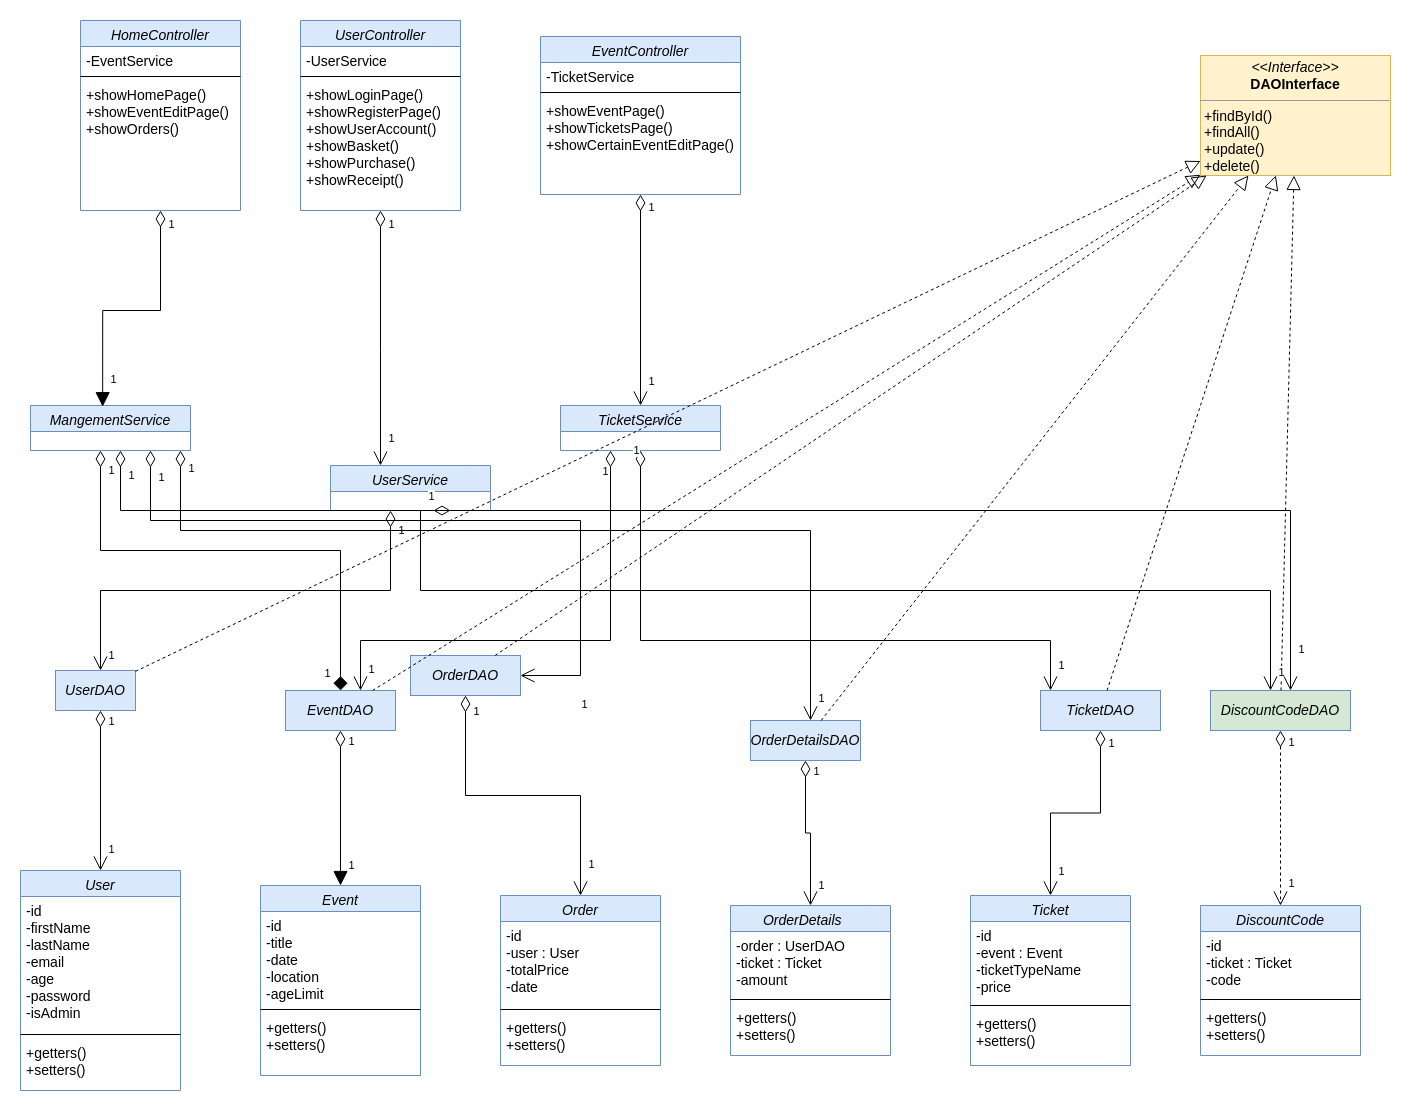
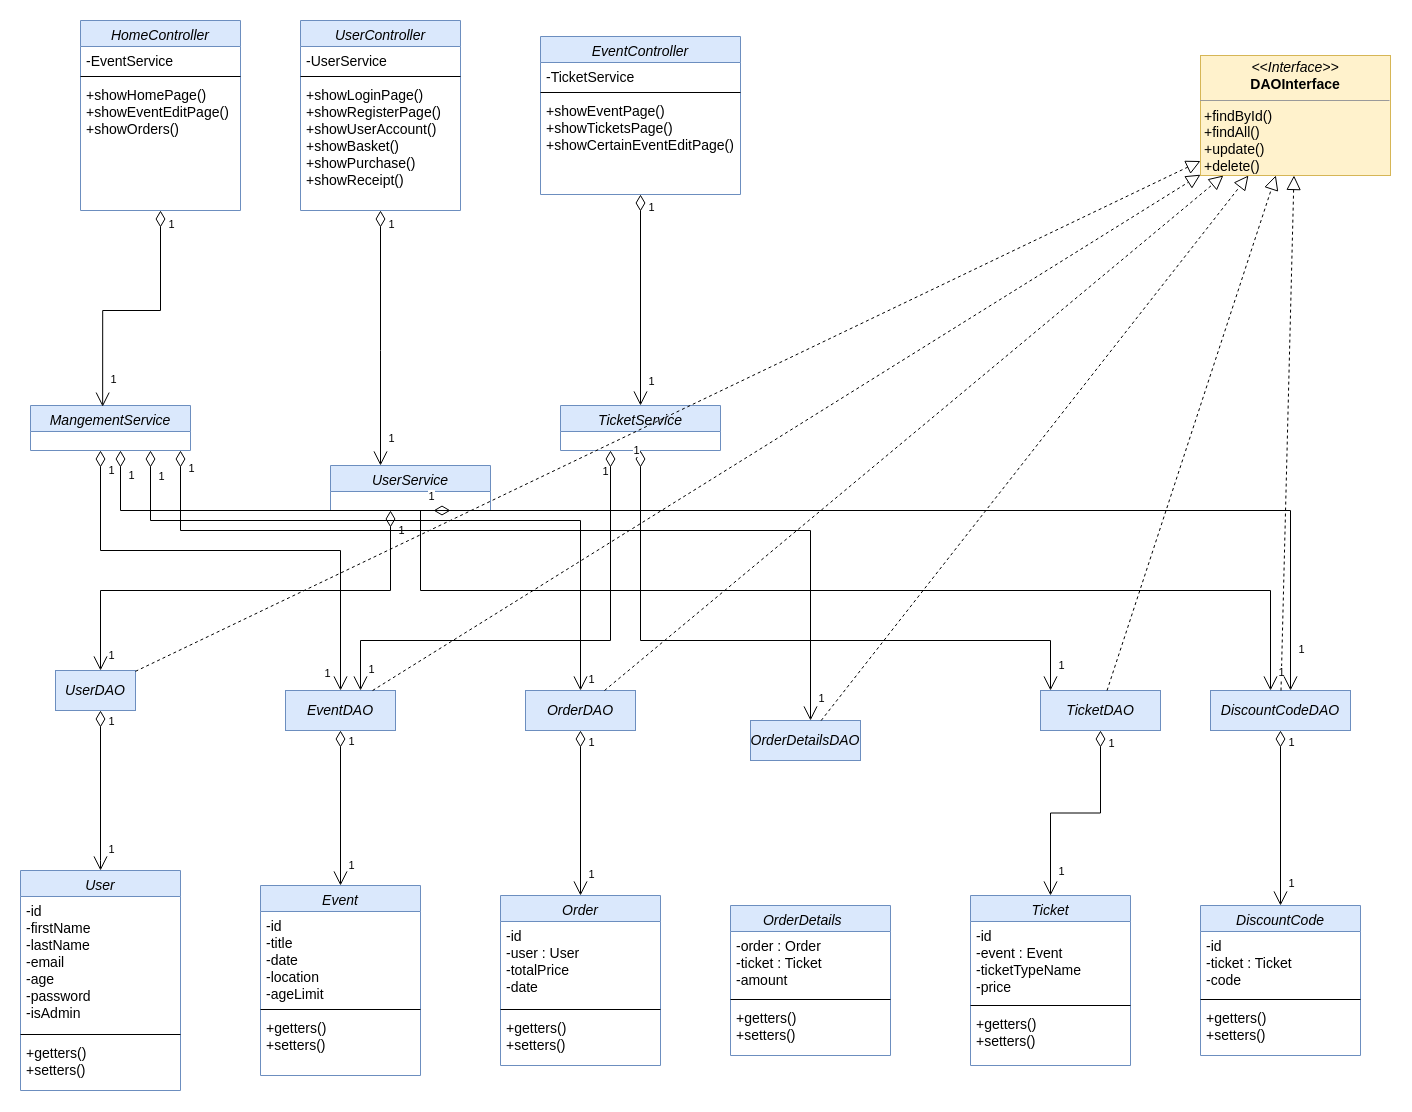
- <mxCell id="80" value="" style="endArrow=block;html=1;endSize=12;startArrow=diamondThin;startSize=14;startFill=0;edgeStyle=orthogonalEdgeStyle;align=left;verticalAlign=bottom;rounded=0;entryX=0.451;entryY=0.026;entryDx=0;entryDy=0;entryPerimeter=0;" edge="1" parent="1" source="2" target="14"><mxGeometry x="-1" y="3" relative="1" as="geometry"><mxPoint x="90" y="260" as="sourcePoint" /><mxPoint x="320" y="475" as="targetPoint" /><Array as="points"><mxPoint x="160" y="310" /><mxPoint x="102" y="310" /></Array></mxGeometry></mxCell>
+ <mxCell id="80" value="" style="endArrow=open;html=1;endSize=12;startArrow=diamondThin;startSize=14;startFill=0;edgeStyle=orthogonalEdgeStyle;align=left;verticalAlign=bottom;rounded=0;entryX=0.451;entryY=0.026;entryDx=0;entryDy=0;entryPerimeter=0;" edge="1" parent="1" source="2" target="14"><mxGeometry x="-1" y="3" relative="1" as="geometry"><mxPoint x="90" y="260" as="sourcePoint" /><mxPoint x="320" y="475" as="targetPoint" /><Array as="points"><mxPoint x="160" y="310" /><mxPoint x="102" y="310" /></Array></mxGeometry></mxCell>
- <mxCell id="72" value="" style="endArrow=diamond;html=1;endSize=12;startArrow=diamondThin;startSize=14;startFill=0;edgeStyle=orthogonalEdgeStyle;align=left;verticalAlign=bottom;rounded=0;" edge="1" parent="1" source="14" target="44"><mxGeometry x="-1" y="3" relative="1" as="geometry"><mxPoint x="99.5" y="500" as="sourcePoint" /><mxPoint x="99.5" y="640" as="targetPoint" /><Array as="points"><mxPoint x="100" y="550" /><mxPoint x="340" y="550" /></Array></mxGeometry></mxCell>
+ <mxCell id="72" value="" style="endArrow=open;html=1;endSize=12;startArrow=diamondThin;startSize=14;startFill=0;edgeStyle=orthogonalEdgeStyle;align=left;verticalAlign=bottom;rounded=0;" edge="1" parent="1" source="14" target="44"><mxGeometry x="-1" y="3" relative="1" as="geometry"><mxPoint x="99.5" y="500" as="sourcePoint" /><mxPoint x="99.5" y="640" as="targetPoint" /><Array as="points"><mxPoint x="100" y="550" /><mxPoint x="340" y="550" /></Array></mxGeometry></mxCell>
- <mxCell id="42" value="&lt;font style=&quot;font-size: 14px;&quot;&gt;&lt;i&gt;OrderDAO&lt;/i&gt;&lt;/font&gt;" style="html=1;whiteSpace=wrap;fillColor=#dae8fc;strokeColor=#6c8ebf;" vertex="1" parent="1"><mxGeometry x="410" y="655" width="110" height="40" as="geometry" /></mxCell>
+ <mxCell id="42" value="&lt;font style=&quot;font-size: 14px;&quot;&gt;&lt;i&gt;OrderDAO&lt;/i&gt;&lt;/font&gt;" style="html=1;whiteSpace=wrap;fillColor=#dae8fc;strokeColor=#6c8ebf;" vertex="1" parent="1"><mxGeometry x="525" y="690" width="110" height="40" as="geometry" /></mxCell>
- <mxCell id="45" value="&lt;font style=&quot;font-size: 14px;&quot;&gt;&lt;i&gt;DiscountCodeDAO&lt;/i&gt;&lt;/font&gt;" style="html=1;whiteSpace=wrap;fillColor=#d5e8d4;strokeColor=#6c8ebf;" vertex="1" parent="1"><mxGeometry x="1210" y="690" width="140" height="40" as="geometry" /></mxCell>
+ <mxCell id="45" value="&lt;font style=&quot;font-size: 14px;&quot;&gt;&lt;i&gt;DiscountCodeDAO&lt;/i&gt;&lt;/font&gt;" style="html=1;whiteSpace=wrap;fillColor=#dae8fc;strokeColor=#6c8ebf;" vertex="1" parent="1"><mxGeometry x="1210" y="690" width="140" height="40" as="geometry" /></mxCell>
- <mxCell id="69" value="" style="endArrow=open;html=1;endSize=12;startArrow=diamondThin;startSize=14;startFill=0;edgeStyle=orthogonalEdgeStyle;align=left;verticalAlign=bottom;rounded=0;dashed=1;" edge="1" parent="1" source="45" target="37"><mxGeometry x="-1" y="3" relative="1" as="geometry"><mxPoint x="1290" y="780" as="sourcePoint" /><mxPoint x="1290" y="945" as="targetPoint" /><Array as="points" /></mxGeometry></mxCell>
+ <mxCell id="69" value="" style="endArrow=open;html=1;endSize=12;startArrow=diamondThin;startSize=14;startFill=0;edgeStyle=orthogonalEdgeStyle;align=left;verticalAlign=bottom;rounded=0;" edge="1" parent="1" source="45" target="37"><mxGeometry x="-1" y="3" relative="1" as="geometry"><mxPoint x="1290" y="780" as="sourcePoint" /><mxPoint x="1290" y="945" as="targetPoint" /><Array as="points" /></mxGeometry></mxCell>
- <mxCell id="63" value="" style="endArrow=open;html=1;endSize=12;startArrow=diamondThin;startSize=14;startFill=0;edgeStyle=orthogonalEdgeStyle;align=left;verticalAlign=bottom;rounded=0;" edge="1" parent="1" source="43" target="33"><mxGeometry x="-1" y="3" relative="1" as="geometry"><mxPoint x="809.66" y="745" as="sourcePoint" /><mxPoint x="809.66" y="885" as="targetPoint" /><Array as="points" /></mxGeometry></mxCell>
- <mxCell id="64" value="1" style="edgeLabel;html=1;align=center;verticalAlign=middle;resizable=0;points=[];" vertex="1" connectable="0" parent="63"><mxGeometry x="-0.944" y="1" relative="1" as="geometry"><mxPoint x="9" y="6" as="offset" /></mxGeometry></mxCell>
- <mxCell id="65" value="1" style="edgeLabel;html=1;align=center;verticalAlign=middle;resizable=0;points=[];" vertex="1" connectable="0" parent="63"><mxGeometry x="0.866" y="-5" relative="1" as="geometry"><mxPoint x="15" y="-11" as="offset" /></mxGeometry></mxCell>
- <mxCell id="57" value="" style="endArrow=block;html=1;endSize=12;startArrow=diamondThin;startSize=14;startFill=0;edgeStyle=orthogonalEdgeStyle;align=left;verticalAlign=bottom;rounded=0;" edge="1" parent="1" source="44" target="17"><mxGeometry x="-1" y="3" relative="1" as="geometry"><mxPoint x="339.83" y="730" as="sourcePoint" /><mxPoint x="339.83" y="870" as="targetPoint" /><Array as="points" /></mxGeometry></mxCell>
+ <mxCell id="57" value="" style="endArrow=open;html=1;endSize=12;startArrow=diamondThin;startSize=14;startFill=0;edgeStyle=orthogonalEdgeStyle;align=left;verticalAlign=bottom;rounded=0;" edge="1" parent="1" source="44" target="17"><mxGeometry x="-1" y="3" relative="1" as="geometry"><mxPoint x="339.83" y="730" as="sourcePoint" /><mxPoint x="339.83" y="870" as="targetPoint" /><Array as="points" /></mxGeometry></mxCell>
- <mxCell id="34" value="-order : UserDAO&#10;-ticket : Ticket&#10;-amount" style="text;align=left;verticalAlign=top;spacingLeft=4;spacingRight=4;overflow=hidden;rotatable=0;points=[[0,0.5],[1,0.5]];portConstraint=eastwest;fontSize=14;" vertex="1" parent="33"><mxGeometry y="26" width="160" height="64" as="geometry" /></mxCell>
+ <mxCell id="34" value="-order : Order&#10;-ticket : Ticket&#10;-amount" style="text;align=left;verticalAlign=top;spacingLeft=4;spacingRight=4;overflow=hidden;rotatable=0;points=[[0,0.5],[1,0.5]];portConstraint=eastwest;fontSize=14;" vertex="1" parent="33"><mxGeometry y="26" width="160" height="64" as="geometry" /></mxCell>
